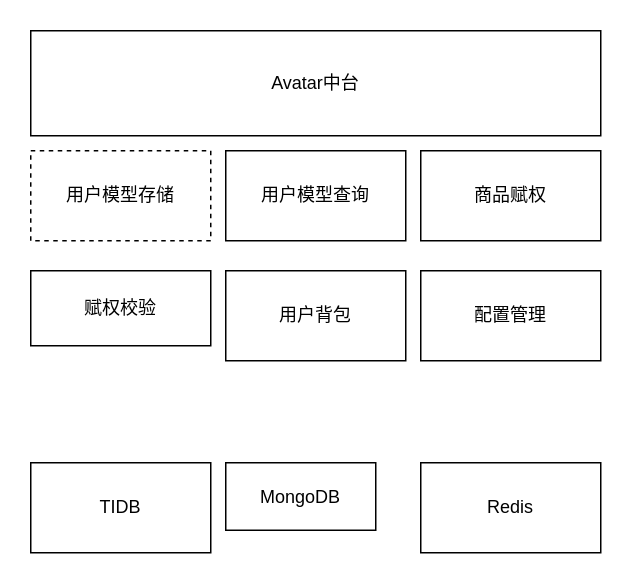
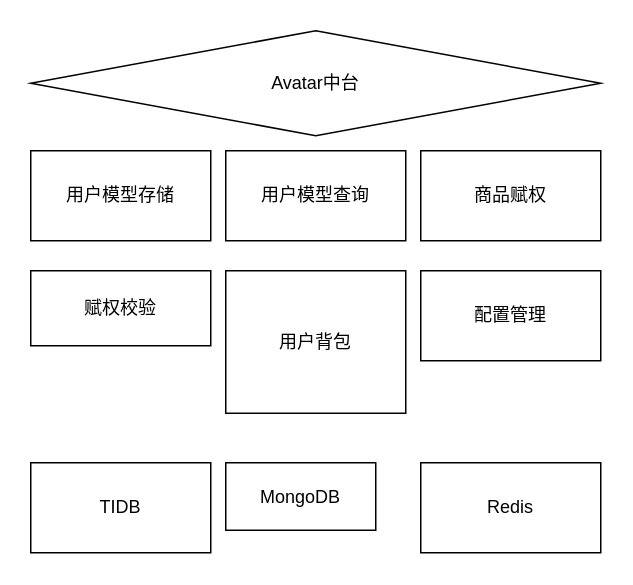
- <mxCell id="2" value="Avatar中台" style="rounded=0;whiteSpace=wrap;html=1;" vertex="1" parent="1"><mxGeometry x="20" y="20" width="380" height="70" as="geometry" /></mxCell>
+ <mxCell id="2" value="Avatar中台" style="rhombus;whiteSpace=wrap;html=1;" vertex="1" parent="1"><mxGeometry x="20" y="20" width="380" height="70" as="geometry" /></mxCell>
- <mxCell id="3" value="用户模型存储" style="rounded=0;whiteSpace=wrap;html=1;dashed=1;" vertex="1" parent="1"><mxGeometry x="20" y="100" width="120" height="60" as="geometry" /></mxCell>
+ <mxCell id="3" value="用户模型存储" style="rounded=0;whiteSpace=wrap;html=1;" vertex="1" parent="1"><mxGeometry x="20" y="100" width="120" height="60" as="geometry" /></mxCell>
- <mxCell id="7" value="用户背包" style="rounded=0;whiteSpace=wrap;html=1;" vertex="1" parent="1"><mxGeometry x="150" y="180" width="120" height="60" as="geometry" /></mxCell>
+ <mxCell id="7" value="用户背包" style="rounded=0;whiteSpace=wrap;html=1;" vertex="1" parent="1"><mxGeometry x="150" y="180" width="120" height="95" as="geometry" /></mxCell>
